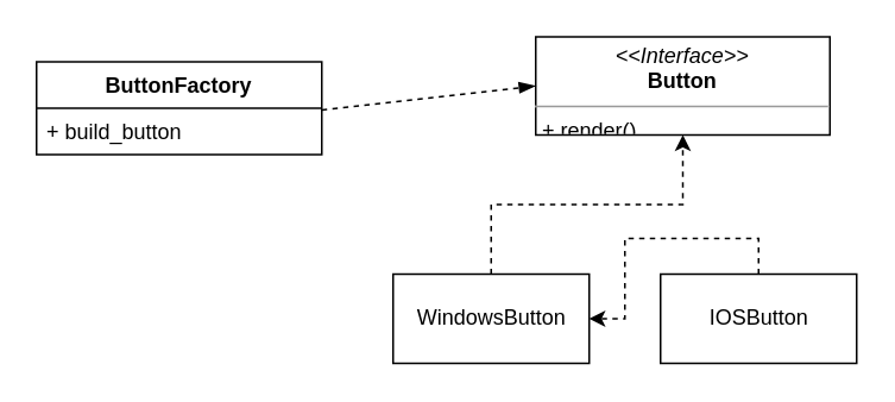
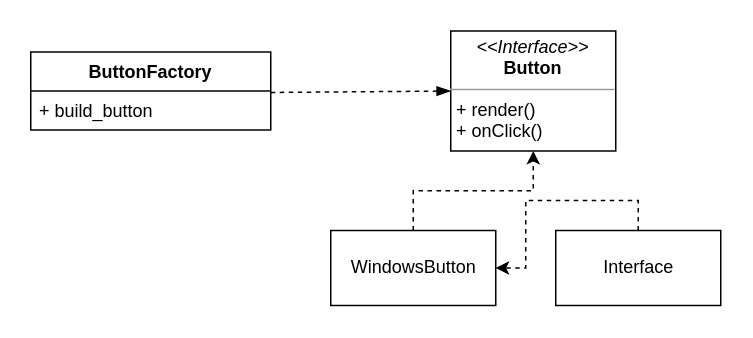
- <mxCell id="4" value="&lt;p style=&quot;margin: 0px ; margin-top: 4px ; text-align: center&quot;&gt;&lt;i&gt;&amp;lt;&amp;lt;Interface&amp;gt;&amp;gt;&lt;/i&gt;&lt;br&gt;&lt;b&gt;Button&lt;/b&gt;&lt;/p&gt;&lt;hr size=&quot;1&quot;&gt;&lt;p style=&quot;margin: 0px ; margin-left: 4px&quot;&gt;&lt;span style=&quot;text-align: center&quot;&gt;+ render()&lt;/span&gt;&lt;br style=&quot;text-align: center&quot;&gt;&lt;span style=&quot;text-align: center&quot;&gt;+ onClick()&lt;/span&gt;&lt;br&gt;&lt;/p&gt;" style="verticalAlign=top;align=left;overflow=fill;fontSize=12;fontFamily=Helvetica;html=1;" parent="1" vertex="1"><mxGeometry x="300" y="20" width="165" height="55" as="geometry" /></mxCell>
+ <mxCell id="4" value="&lt;p style=&quot;margin: 0px ; margin-top: 4px ; text-align: center&quot;&gt;&lt;i&gt;&amp;lt;&amp;lt;Interface&amp;gt;&amp;gt;&lt;/i&gt;&lt;br&gt;&lt;b&gt;Button&lt;/b&gt;&lt;/p&gt;&lt;hr size=&quot;1&quot;&gt;&lt;p style=&quot;margin: 0px ; margin-left: 4px&quot;&gt;&lt;span style=&quot;text-align: center&quot;&gt;+ render()&lt;/span&gt;&lt;br style=&quot;text-align: center&quot;&gt;&lt;span style=&quot;text-align: center&quot;&gt;+ onClick()&lt;/span&gt;&lt;br&gt;&lt;/p&gt;" style="verticalAlign=top;align=left;overflow=fill;fontSize=12;fontFamily=Helvetica;html=1;" parent="1" vertex="1"><mxGeometry x="300" y="20" width="110" height="80" as="geometry" /></mxCell>
- <mxCell id="8" value="IOSButton" style="html=1;" parent="1" vertex="1"><mxGeometry x="370" y="153" width="110" height="50" as="geometry" /></mxCell>
+ <mxCell id="8" value="Interface" style="html=1;" parent="1" vertex="1"><mxGeometry x="370" y="153" width="110" height="50" as="geometry" /></mxCell>
